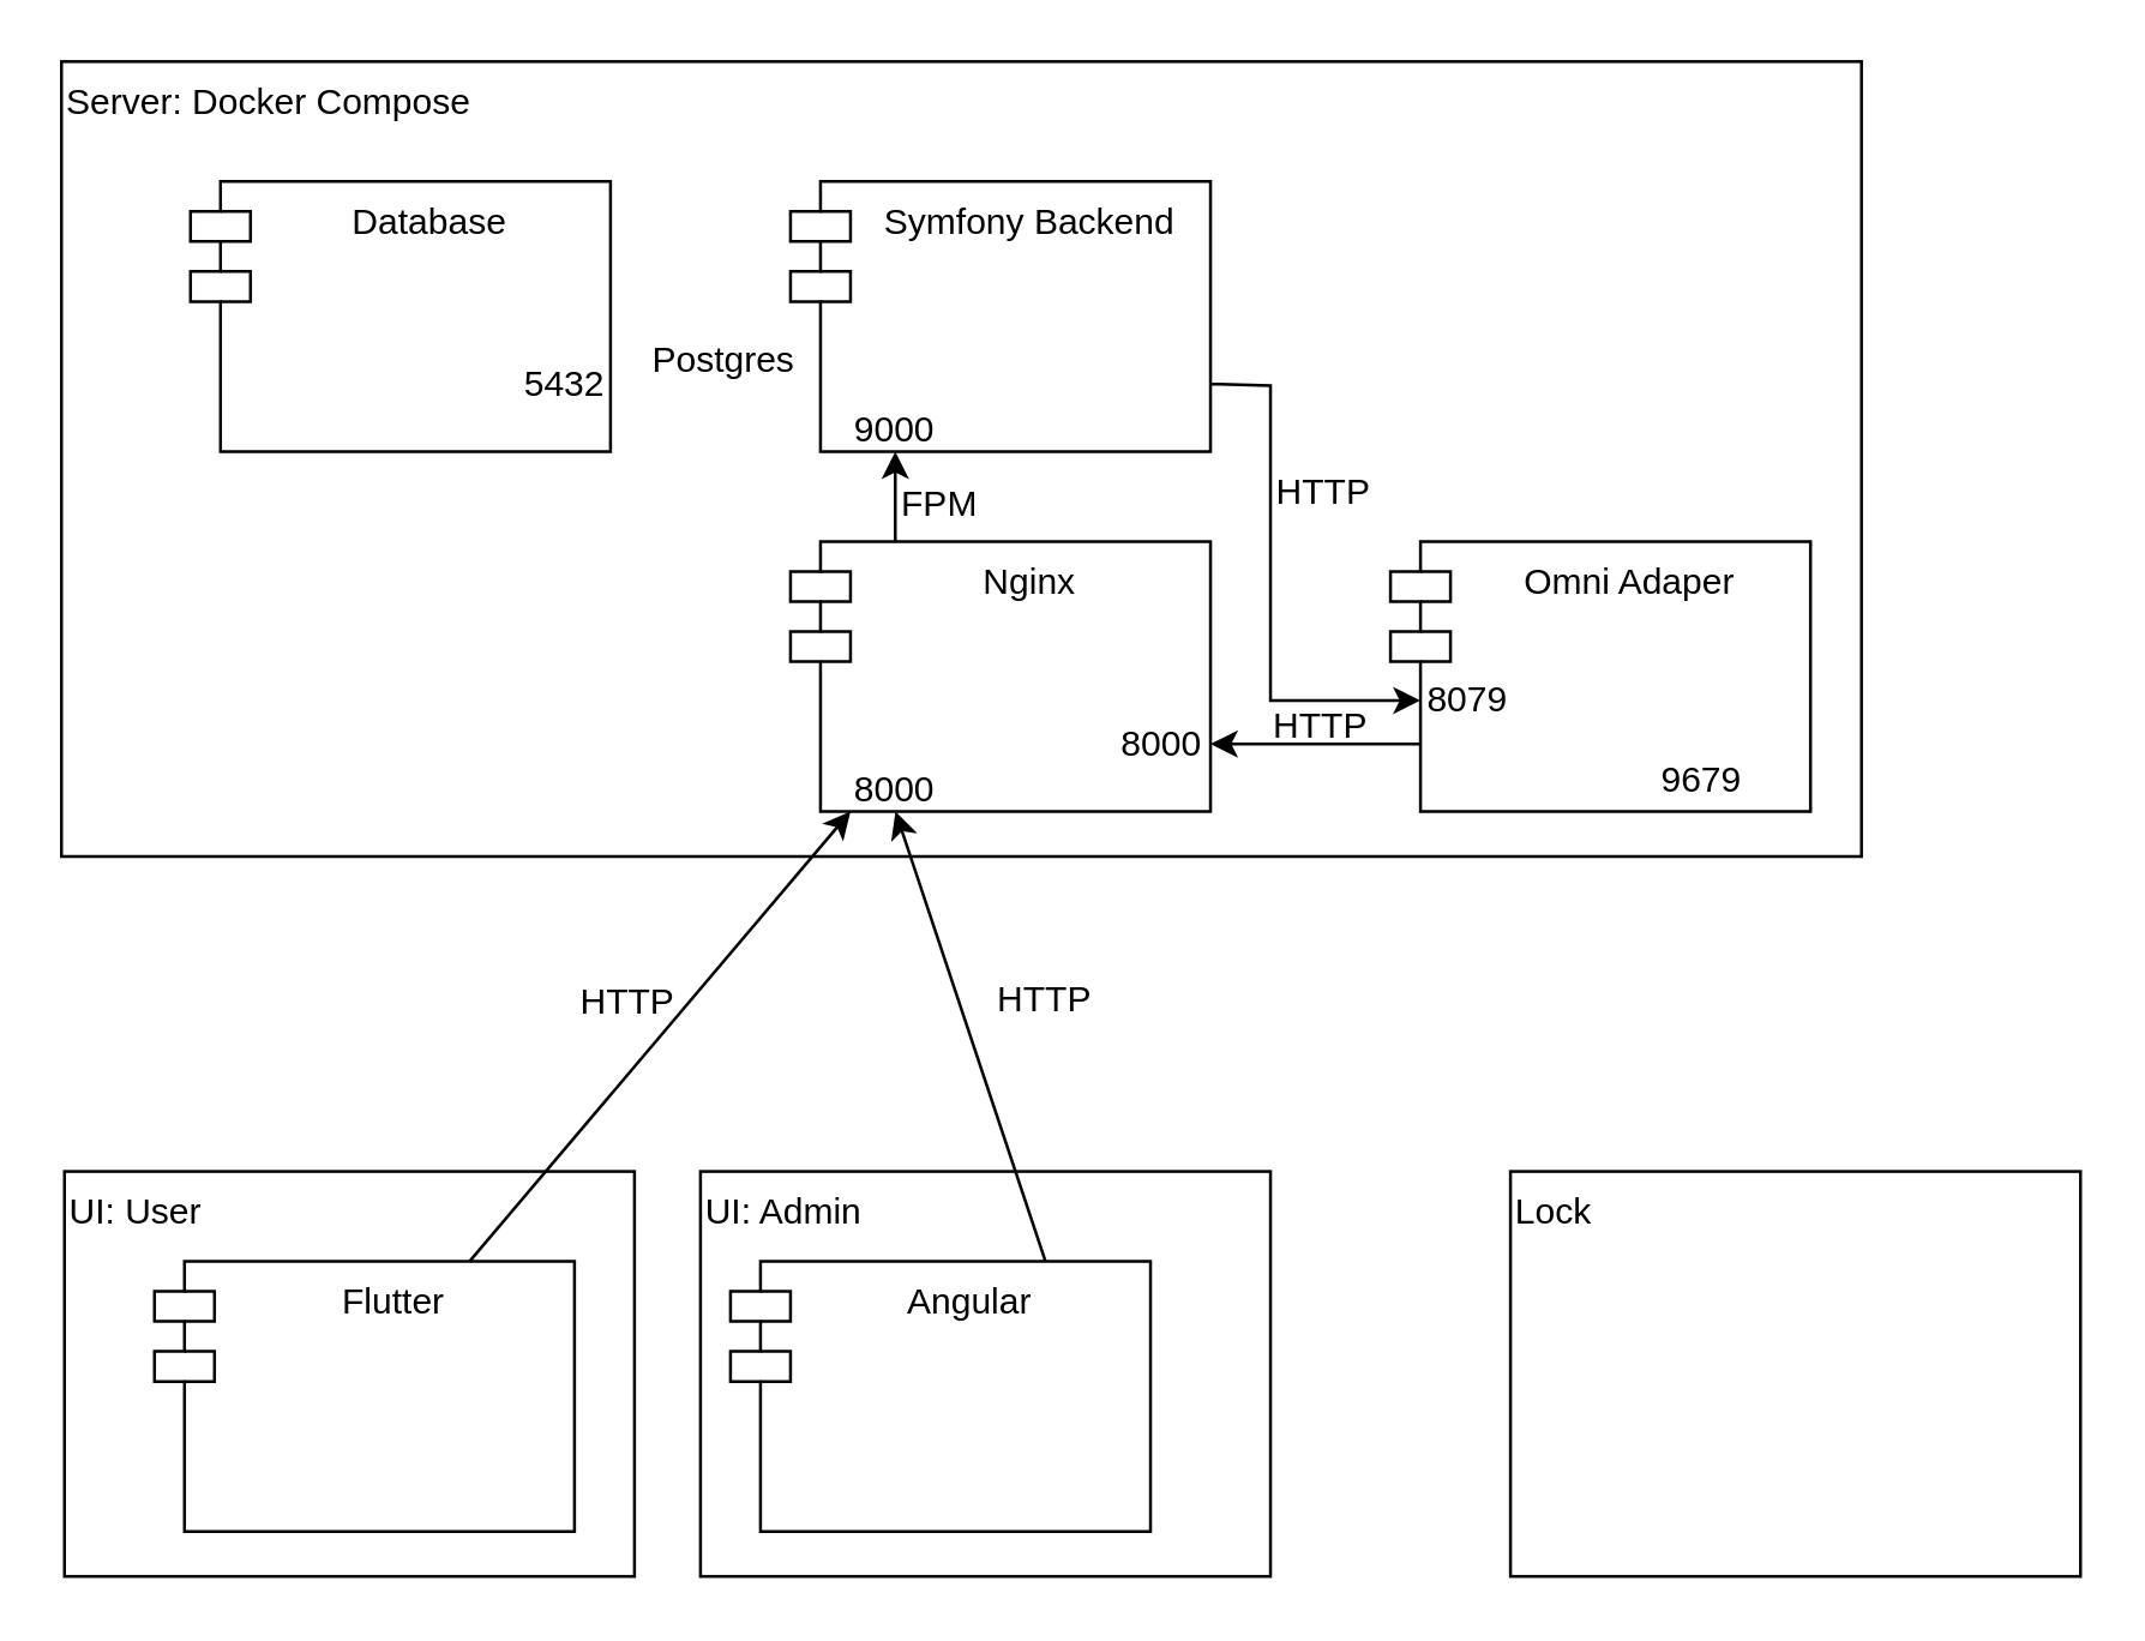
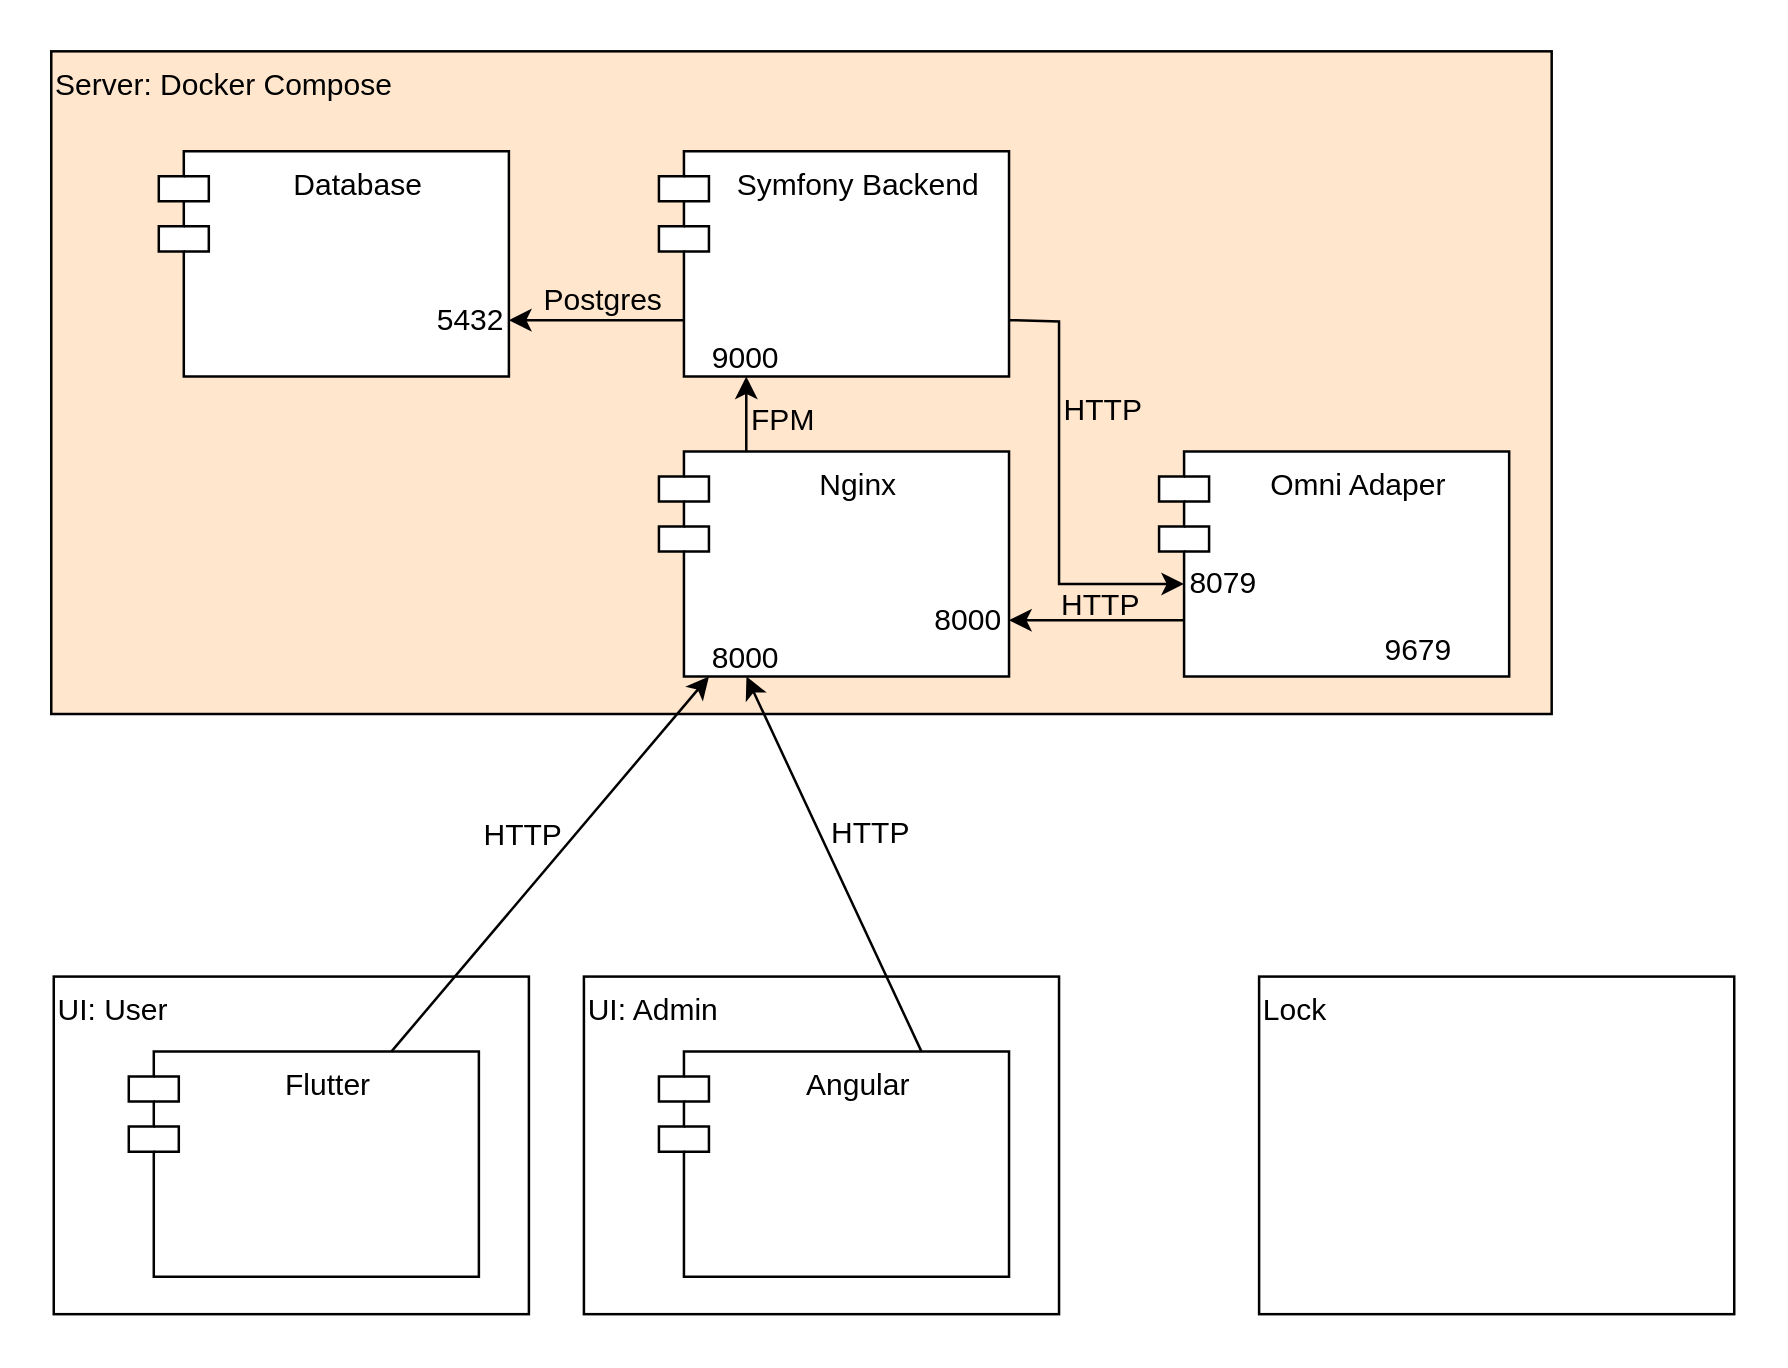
+ <mxCell id="22" value="" style="endArrow=classic;html=1;rounded=0;exitX=0;exitY=0.75;exitDx=10;exitDy=0;exitPerimeter=0;entryX=1;entryY=0.75;entryDx=0;entryDy=0;" parent="1" source="21" target="19" edge="1"><mxGeometry width="50" height="50" relative="1" as="geometry"><mxPoint x="223" y="140" as="sourcePoint" /><mxPoint x="202.467" y="128" as="targetPoint" /></mxGeometry></mxCell>
- <mxCell id="3" value="&lt;div style=&quot;&quot;&gt;&lt;span style=&quot;background-color: initial;&quot;&gt;Server: Docker Compose&lt;/span&gt;&lt;/div&gt;" style="html=1;whiteSpace=wrap;align=left;horizontal=1;verticalAlign=top;" parent="1" vertex="1"><mxGeometry x="20" y="20" width="600" height="265" as="geometry" /></mxCell>
+ <mxCell id="3" value="&lt;div style=&quot;&quot;&gt;&lt;span style=&quot;background-color: initial;&quot;&gt;Server: Docker Compose&lt;/span&gt;&lt;/div&gt;" style="html=1;whiteSpace=wrap;align=left;horizontal=1;verticalAlign=top;fillColor=#ffe6cc;" parent="1" vertex="1"><mxGeometry x="20" y="20" width="600" height="265" as="geometry" /></mxCell>
- <mxCell id="16" value="Angular" style="shape=module;align=left;spacingLeft=20;align=center;verticalAlign=top;whiteSpace=wrap;html=1;" parent="1" vertex="1"><mxGeometry x="243" y="420" width="140" height="90" as="geometry" /></mxCell>
+ <mxCell id="16" value="Angular" style="shape=module;align=left;spacingLeft=20;align=center;verticalAlign=top;whiteSpace=wrap;html=1;" parent="1" vertex="1"><mxGeometry x="263" y="420" width="140" height="90" as="geometry" /></mxCell>
